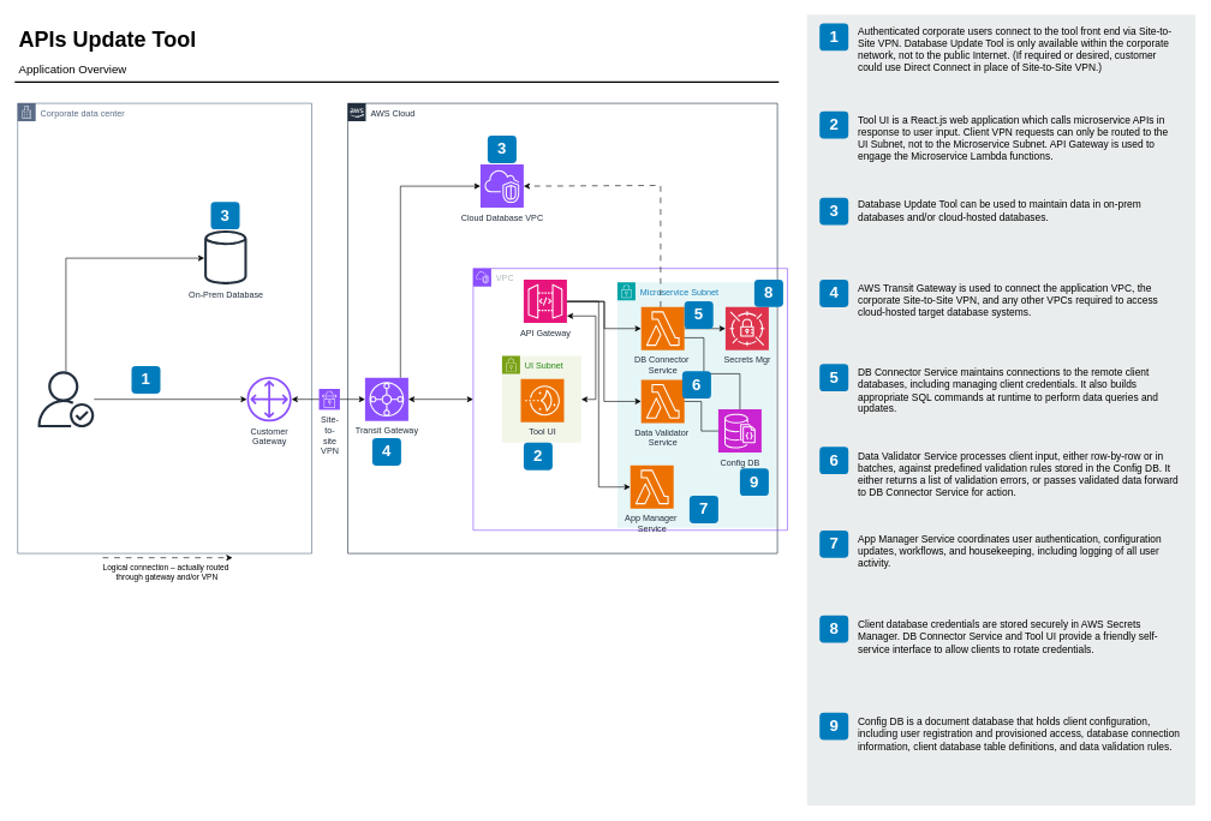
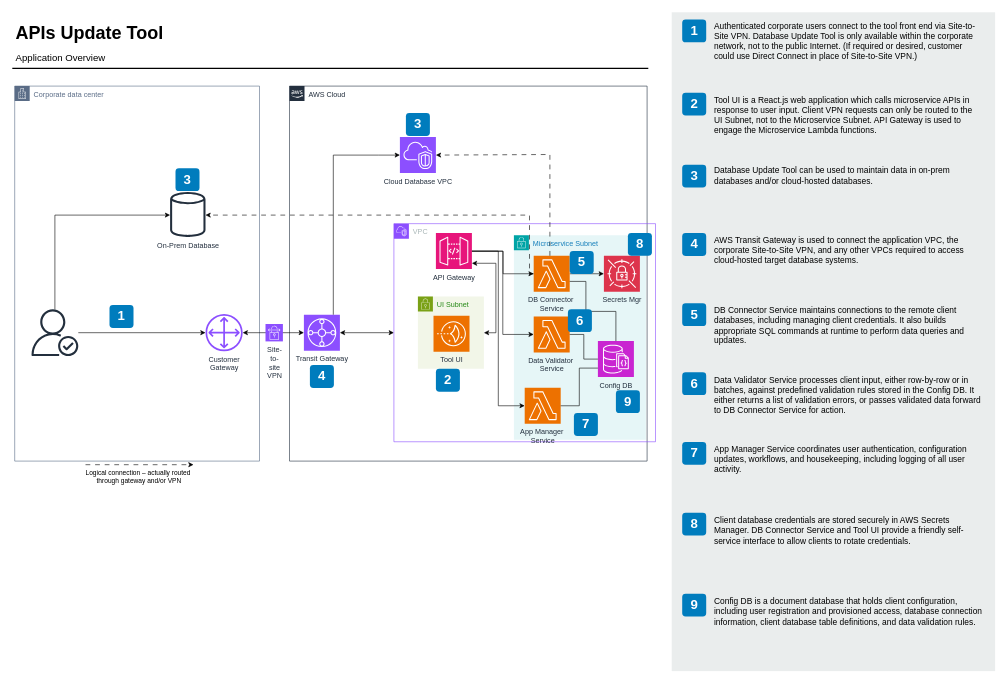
+ <mxCell id="65" style="edgeStyle=orthogonalEdgeStyle;rounded=0;orthogonalLoop=1;jettySize=auto;html=1;dashed=1;dashPattern=8 8;" parent="1" source="13" target="39" edge="1"><mxGeometry relative="1" as="geometry"><Array as="points"><mxPoint x="882" y="358" /></Array></mxGeometry></mxCell>
+ <mxCell id="19" style="edgeStyle=orthogonalEdgeStyle;rounded=0;orthogonalLoop=1;jettySize=auto;html=1;entryX=0;entryY=0.75;entryDx=0;entryDy=0;entryPerimeter=0;endArrow=none;startFill=0;" parent="11" source="16" target="14" edge="1"><mxGeometry relative="1" as="geometry" /></mxCell>
